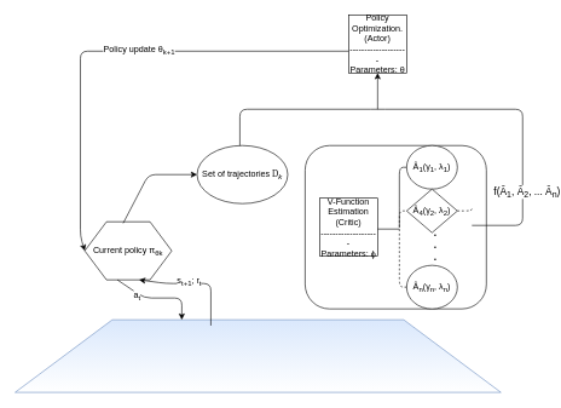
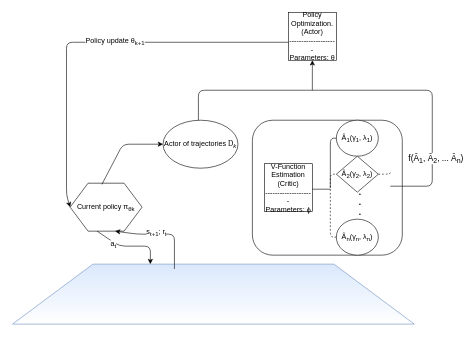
- <mxCell id="9" value="Set of trajectories &lt;font face=&quot;Mathcal&quot;&gt;D&lt;font face=&quot;Helvetica&quot;&gt;&lt;i&gt;&lt;sub&gt;k&lt;/sub&gt;&lt;/i&gt;&lt;/font&gt;&lt;/font&gt;" style="ellipse;whiteSpace=wrap;html=1;gradientColor=#FFFFFF;" parent="1" vertex="1"><mxGeometry x="271" y="200" width="125" height="80" as="geometry" /></mxCell>
+ <mxCell id="9" value="Actor of trajectories &lt;font face=&quot;Mathcal&quot;&gt;D&lt;font face=&quot;Helvetica&quot;&gt;&lt;i&gt;&lt;sub&gt;k&lt;/sub&gt;&lt;/i&gt;&lt;/font&gt;&lt;/font&gt;" style="ellipse;whiteSpace=wrap;html=1;gradientColor=#FFFFFF;" parent="1" vertex="1"><mxGeometry x="271" y="200" width="125" height="80" as="geometry" /></mxCell>
- <mxCell id="11" value="&lt;div&gt;Â&lt;sub&gt;4&lt;/sub&gt;(γ&lt;sub&gt;2&lt;/sub&gt;, λ&lt;sub&gt;2&lt;/sub&gt;)&lt;/div&gt;" style="rhombus;whiteSpace=wrap;html=1;gradientColor=#FFFFFF;" parent="1" vertex="1"><mxGeometry x="560" y="260" width="70" height="60" as="geometry" /></mxCell>
+ <mxCell id="11" value="&lt;div&gt;Â&lt;sub&gt;2&lt;/sub&gt;(γ&lt;sub&gt;2&lt;/sub&gt;, λ&lt;sub&gt;2&lt;/sub&gt;)&lt;/div&gt;" style="rhombus;whiteSpace=wrap;html=1;gradientColor=#FFFFFF;" parent="1" vertex="1"><mxGeometry x="560" y="260" width="70" height="60" as="geometry" /></mxCell>
